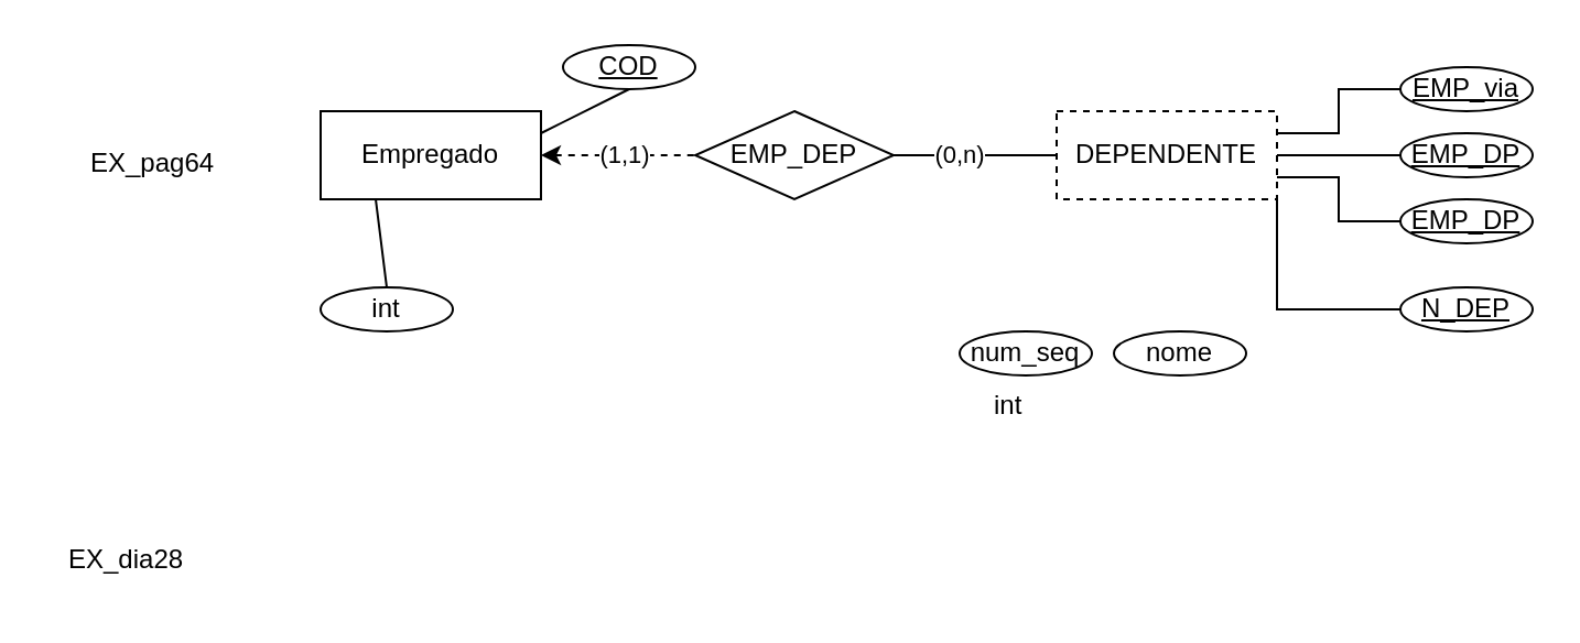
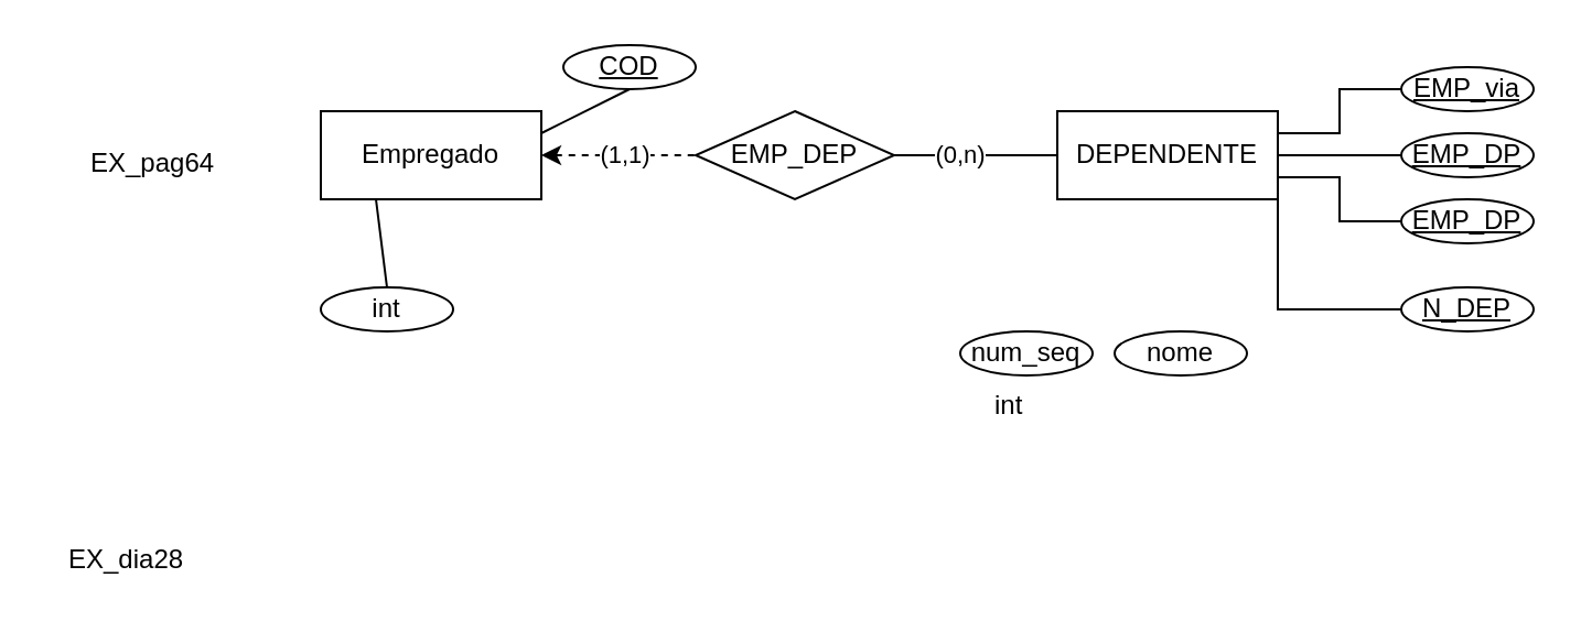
- <mxCell id="17" value="DEPENDENTE" style="whiteSpace=wrap;html=1;align=center;dashed=1;" vertex="1" parent="1"><mxGeometry x="474" y="50" width="100" height="40" as="geometry" /></mxCell>
+ <mxCell id="17" value="DEPENDENTE" style="whiteSpace=wrap;html=1;align=center;" vertex="1" parent="1"><mxGeometry x="474" y="50" width="100" height="40" as="geometry" /></mxCell>
